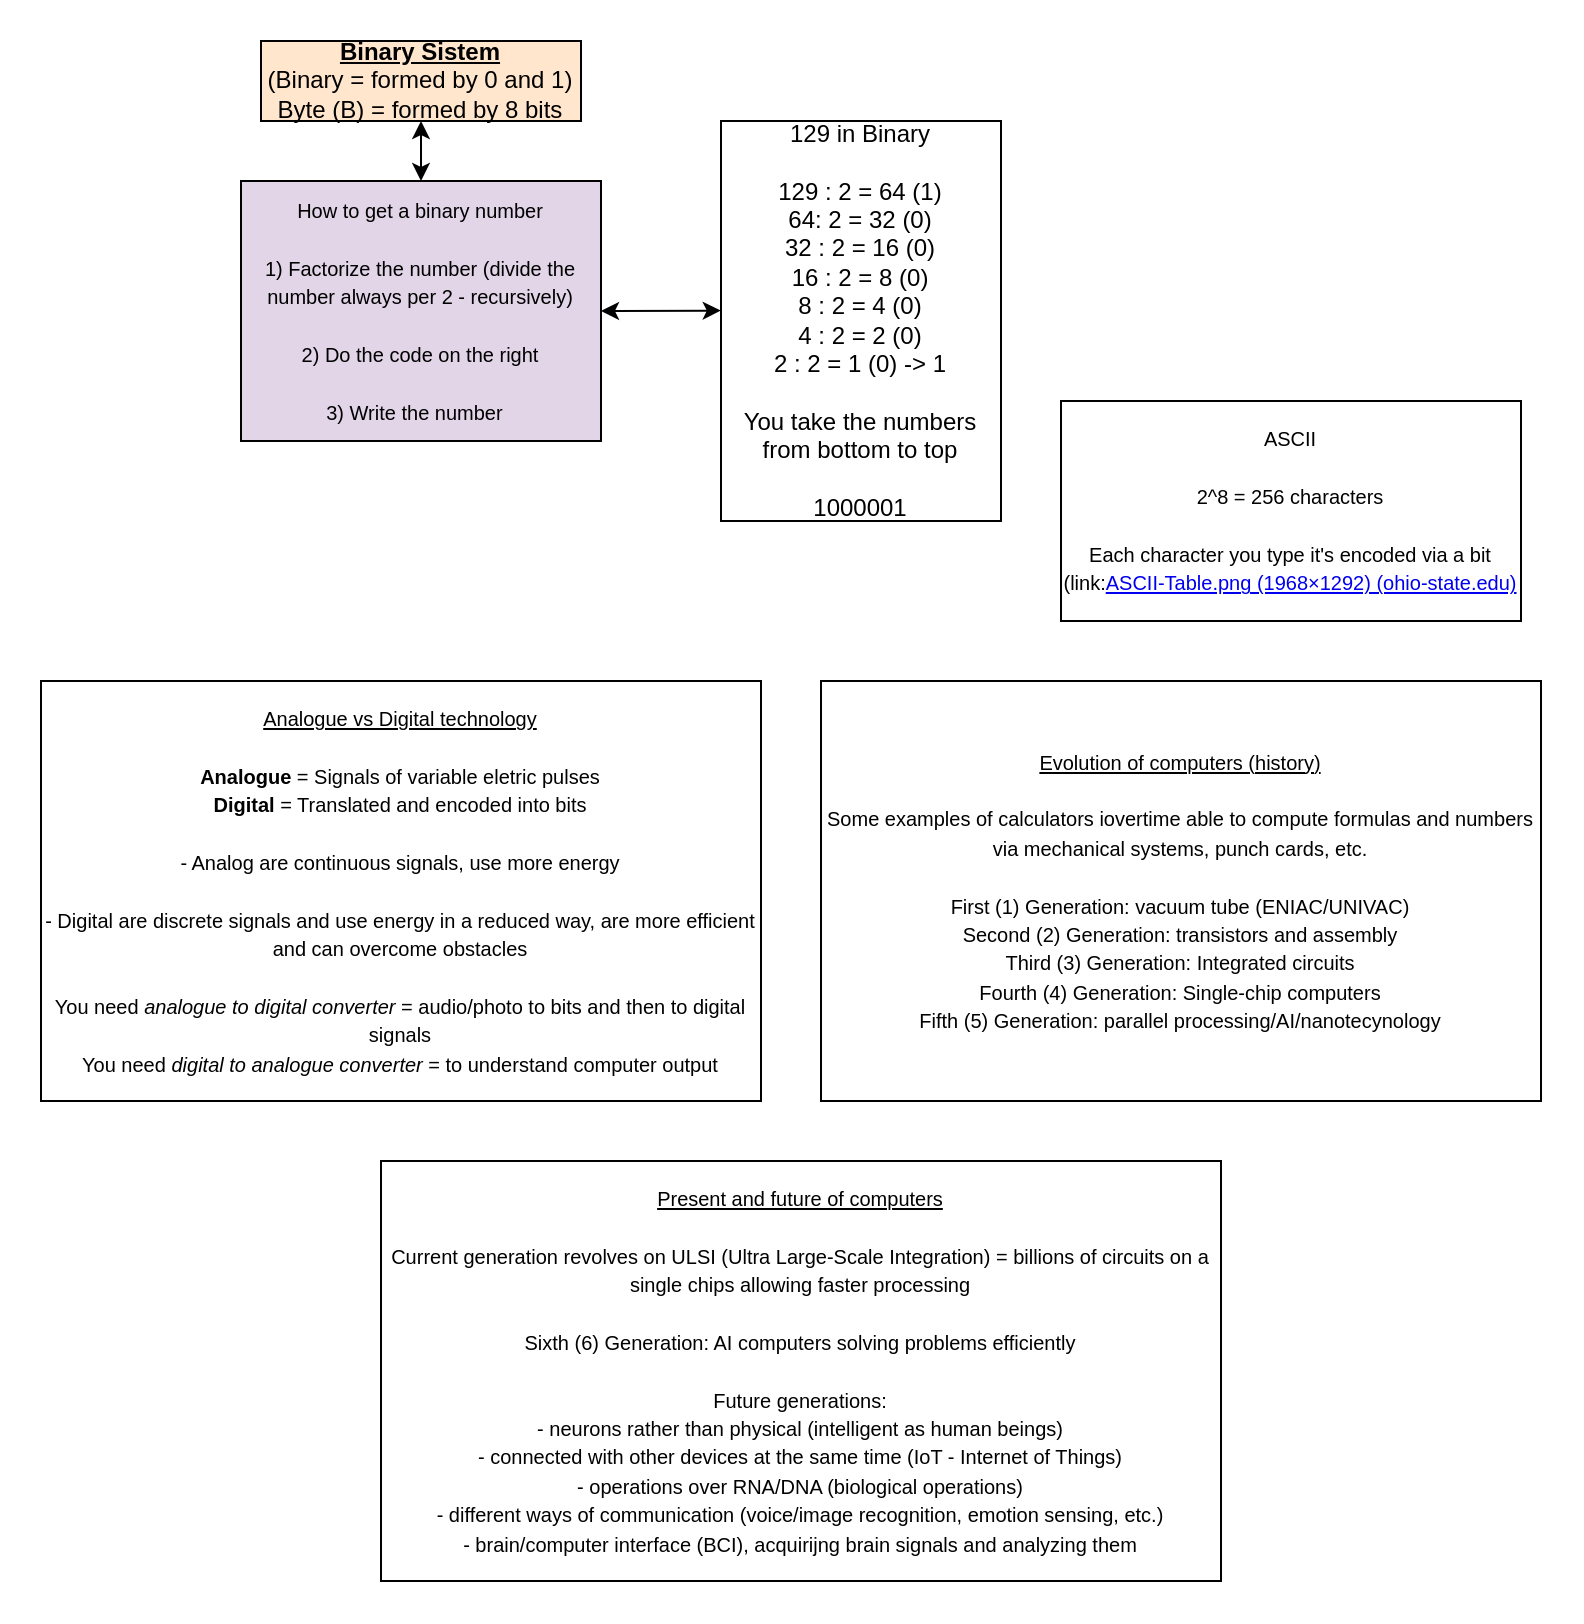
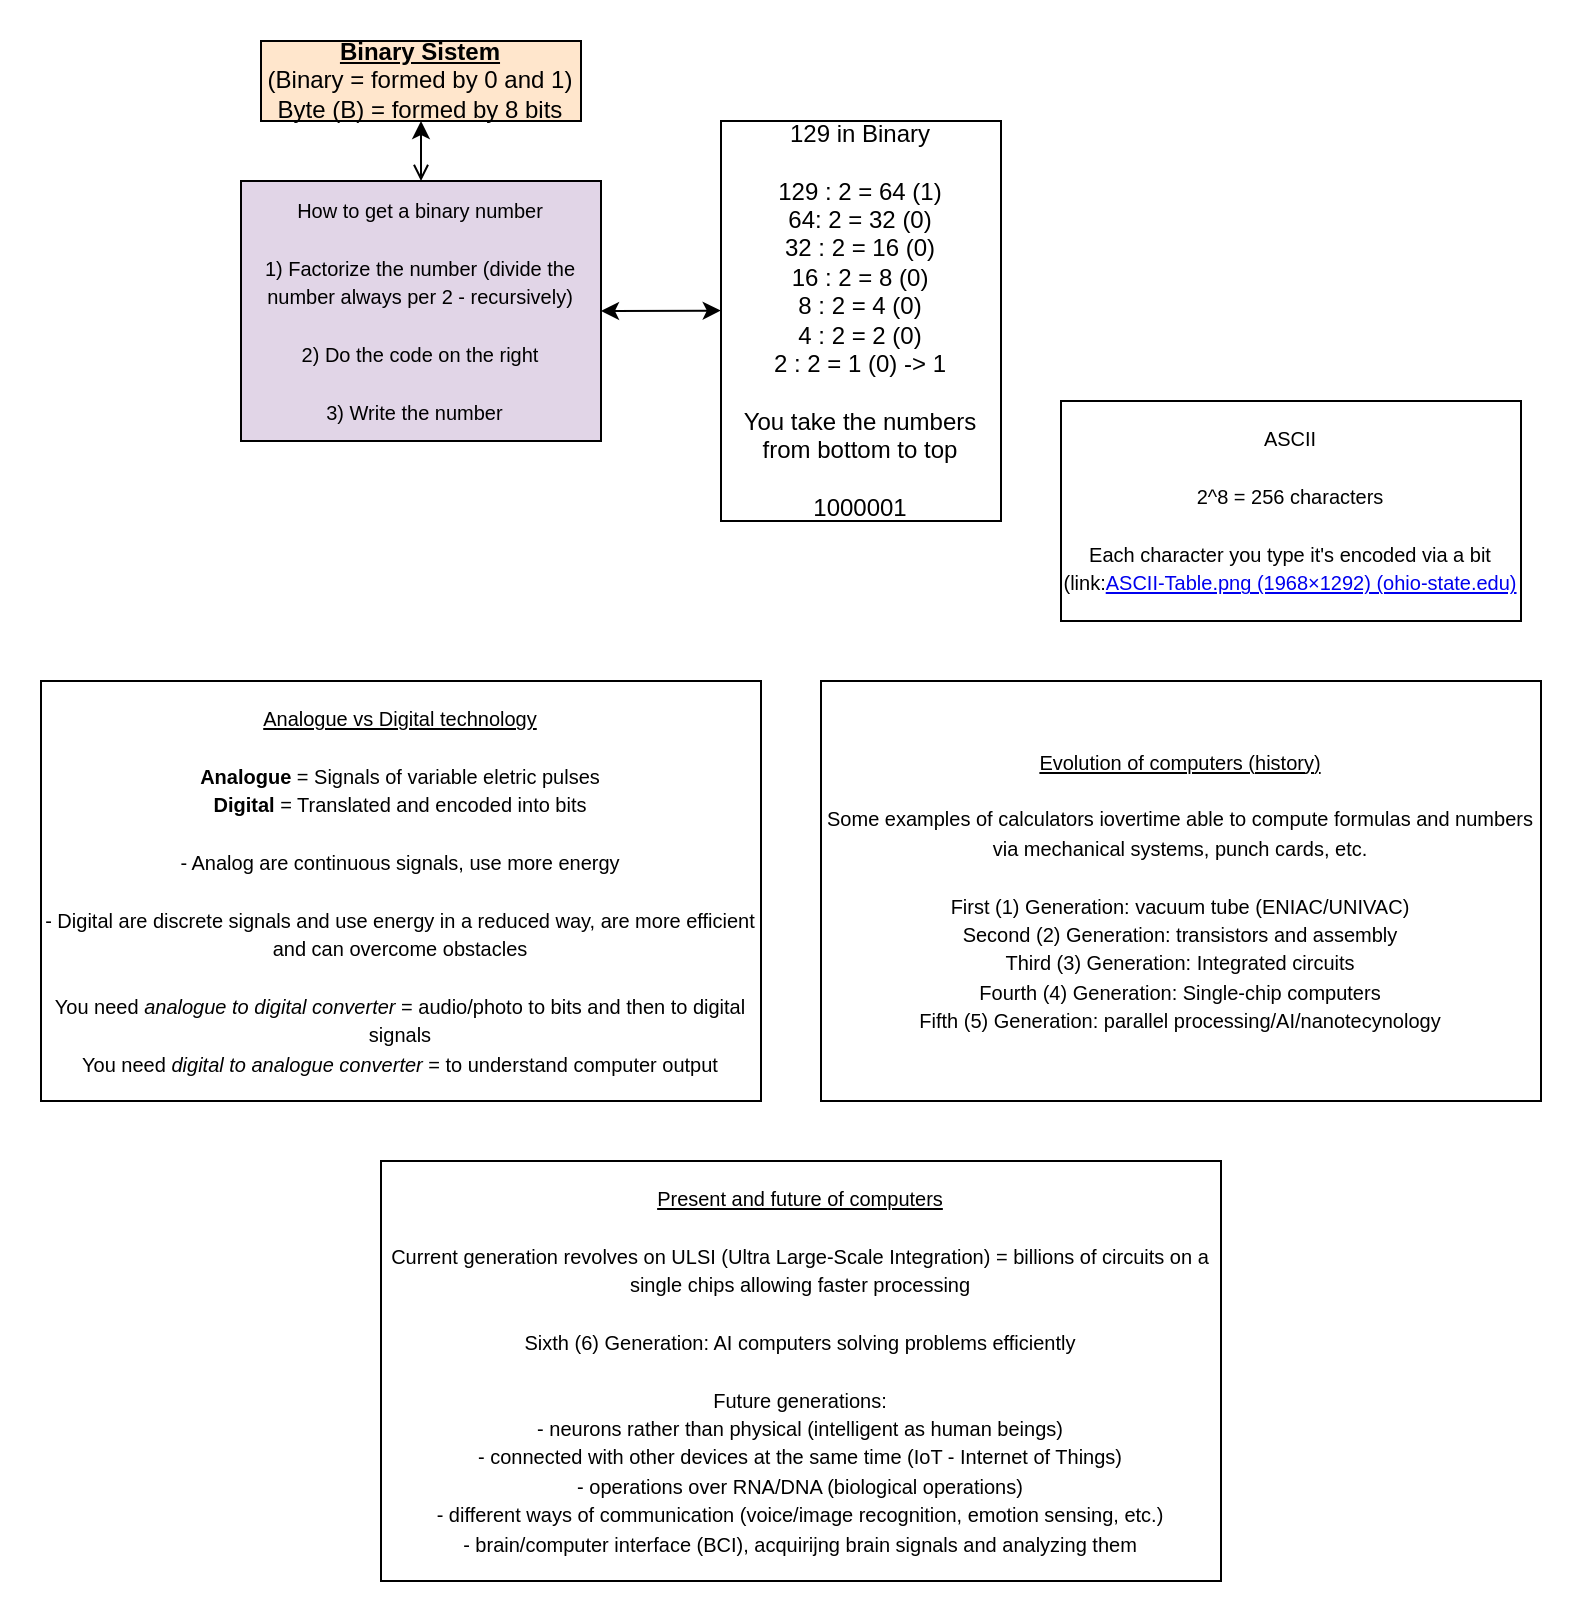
- <mxCell id="6" value="" style="endArrow=classic;startArrow=classic;html=1;rounded=0;entryX=0.5;entryY=0;entryDx=0;entryDy=0;exitX=0.5;exitY=1;exitDx=0;exitDy=0;" parent="1" source="2" target="3" edge="1"><mxGeometry width="50" height="50" relative="1" as="geometry"><mxPoint x="310" y="165" as="sourcePoint" /><mxPoint x="370" y="165" as="targetPoint" /></mxGeometry></mxCell>
+ <mxCell id="6" value="" style="endArrow=open;startArrow=classic;html=1;rounded=0;entryX=0.5;entryY=0;entryDx=0;entryDy=0;exitX=0.5;exitY=1;exitDx=0;exitDy=0;" parent="1" source="2" target="3" edge="1"><mxGeometry width="50" height="50" relative="1" as="geometry"><mxPoint x="310" y="165" as="sourcePoint" /><mxPoint x="370" y="165" as="targetPoint" /></mxGeometry></mxCell>
